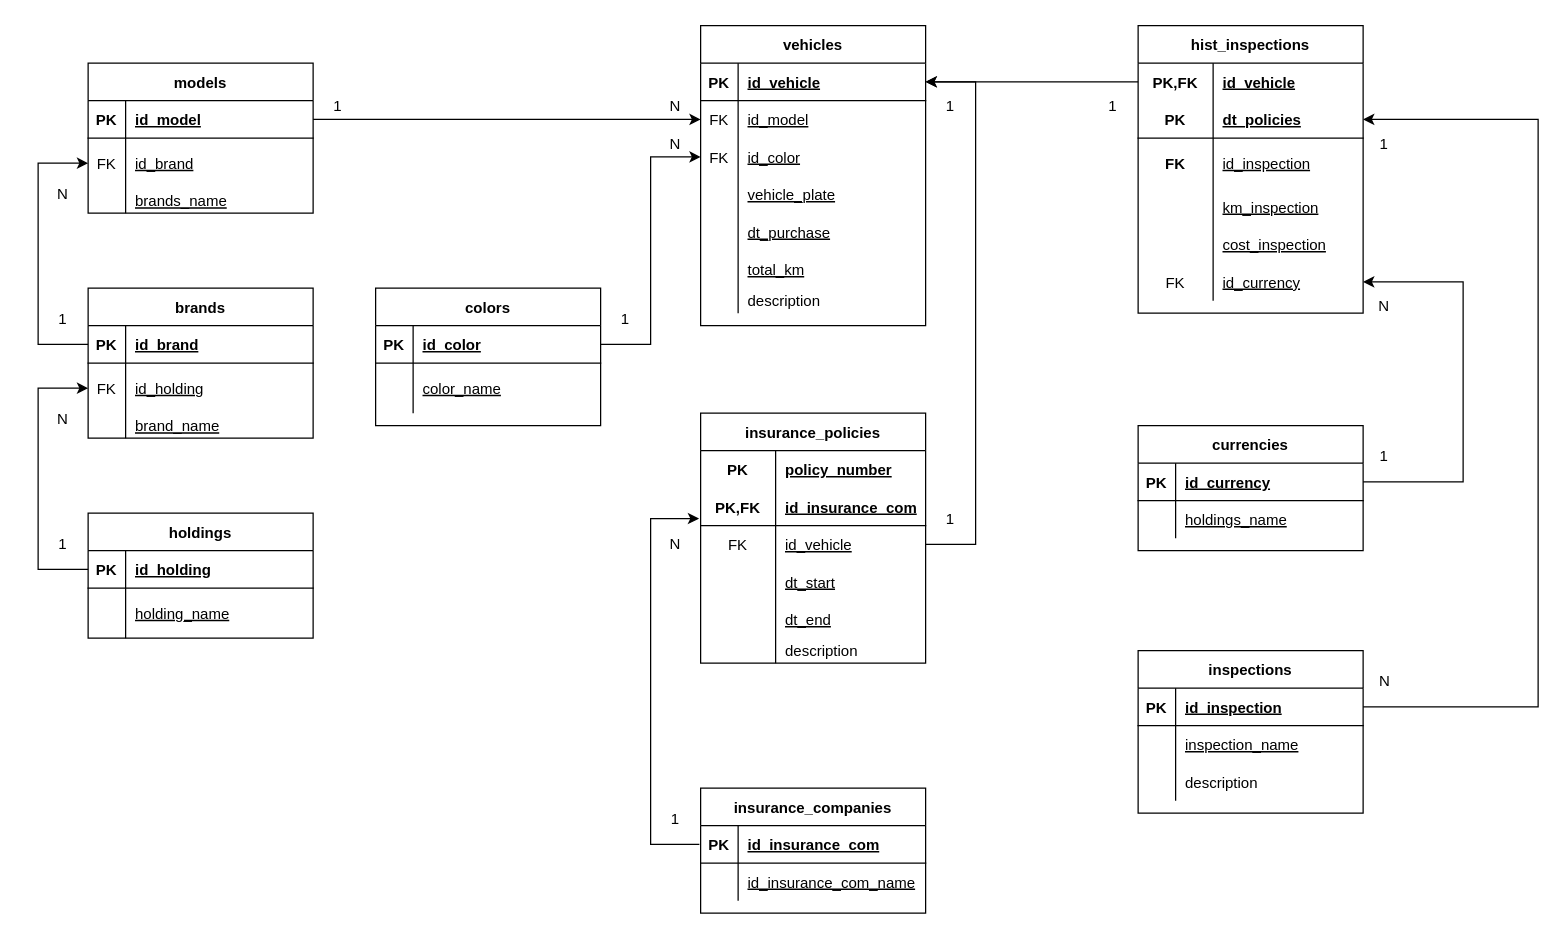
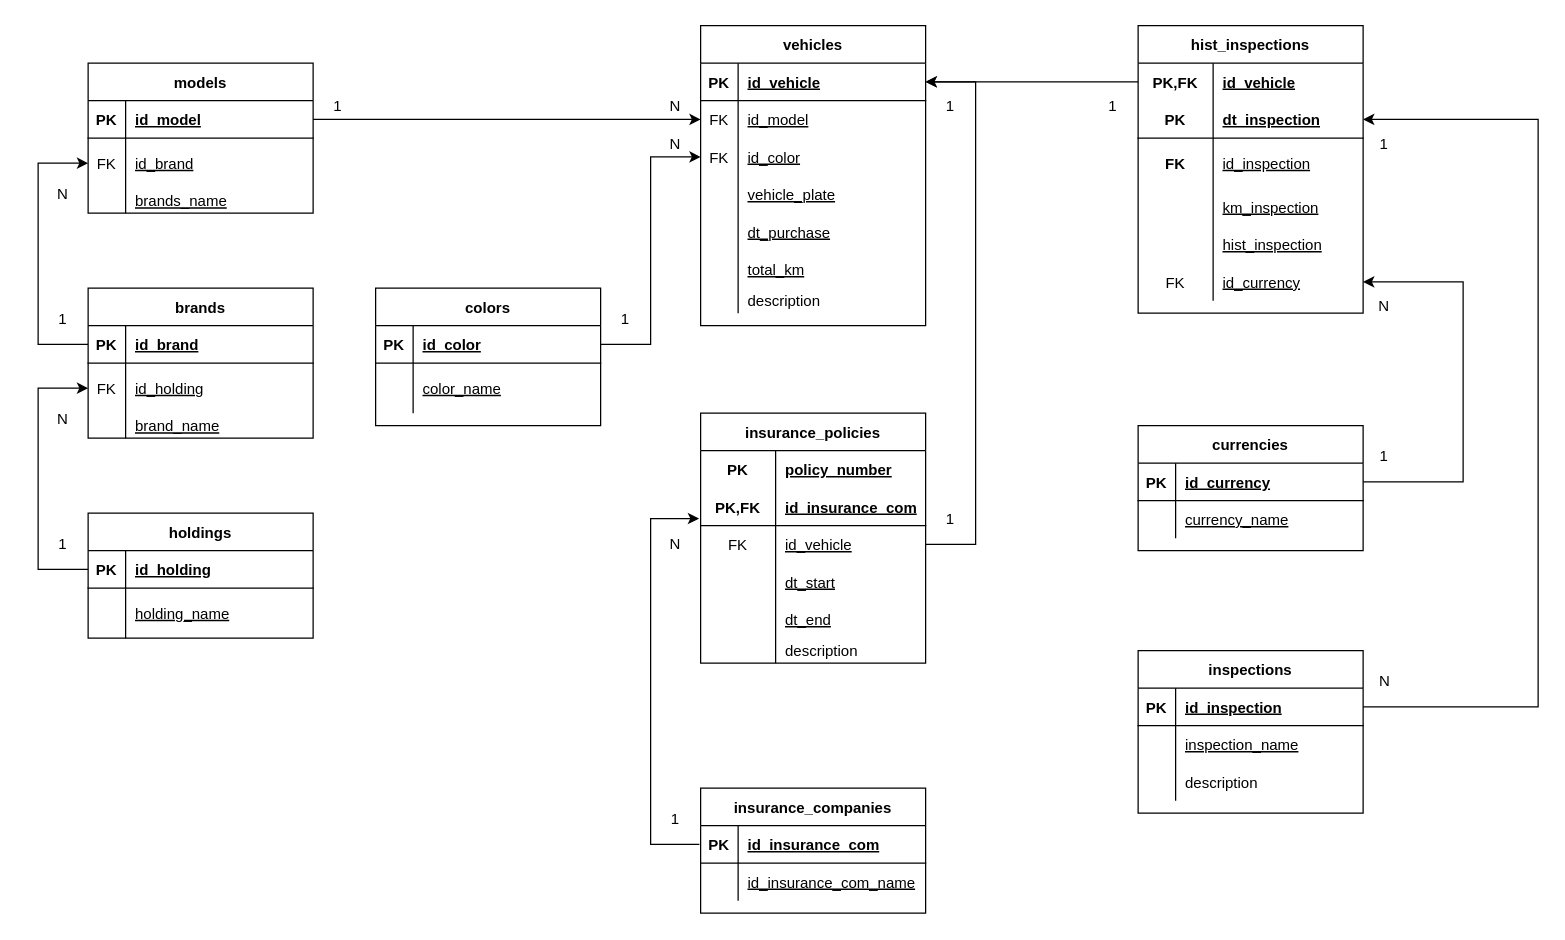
- <mxCell id="108" value="dt_policies" style="shape=partialRectangle;connectable=0;fillColor=none;top=0;left=0;bottom=0;right=0;align=left;spacingLeft=6;fontStyle=5;overflow=hidden;" parent="106" vertex="1"><mxGeometry x="60" width="120" height="30" as="geometry"><mxRectangle width="120" height="30" as="alternateBounds" /></mxGeometry></mxCell>
+ <mxCell id="108" value="dt_inspection" style="shape=partialRectangle;connectable=0;fillColor=none;top=0;left=0;bottom=0;right=0;align=left;spacingLeft=6;fontStyle=5;overflow=hidden;" parent="106" vertex="1"><mxGeometry x="60" width="120" height="30" as="geometry"><mxRectangle width="120" height="30" as="alternateBounds" /></mxGeometry></mxCell>
- <mxCell id="117" value="cost_inspection" style="shape=partialRectangle;connectable=0;fillColor=none;top=0;left=0;bottom=0;right=0;align=left;spacingLeft=6;overflow=hidden;fontStyle=4" parent="115" vertex="1"><mxGeometry x="60" width="120" height="30" as="geometry"><mxRectangle width="120" height="30" as="alternateBounds" /></mxGeometry></mxCell>
+ <mxCell id="117" value="hist_inspection" style="shape=partialRectangle;connectable=0;fillColor=none;top=0;left=0;bottom=0;right=0;align=left;spacingLeft=6;overflow=hidden;fontStyle=4" parent="115" vertex="1"><mxGeometry x="60" width="120" height="30" as="geometry"><mxRectangle width="120" height="30" as="alternateBounds" /></mxGeometry></mxCell>
- <mxCell id="142" value="holdings_name" style="shape=partialRectangle;connectable=0;fillColor=none;top=0;left=0;bottom=0;right=0;align=left;spacingLeft=6;overflow=hidden;fontStyle=4" parent="140" vertex="1"><mxGeometry x="30" width="150" height="30" as="geometry"><mxRectangle width="150" height="30" as="alternateBounds" /></mxGeometry></mxCell>
+ <mxCell id="142" value="currency_name" style="shape=partialRectangle;connectable=0;fillColor=none;top=0;left=0;bottom=0;right=0;align=left;spacingLeft=6;overflow=hidden;fontStyle=4" parent="140" vertex="1"><mxGeometry x="30" width="150" height="30" as="geometry"><mxRectangle width="150" height="30" as="alternateBounds" /></mxGeometry></mxCell>
